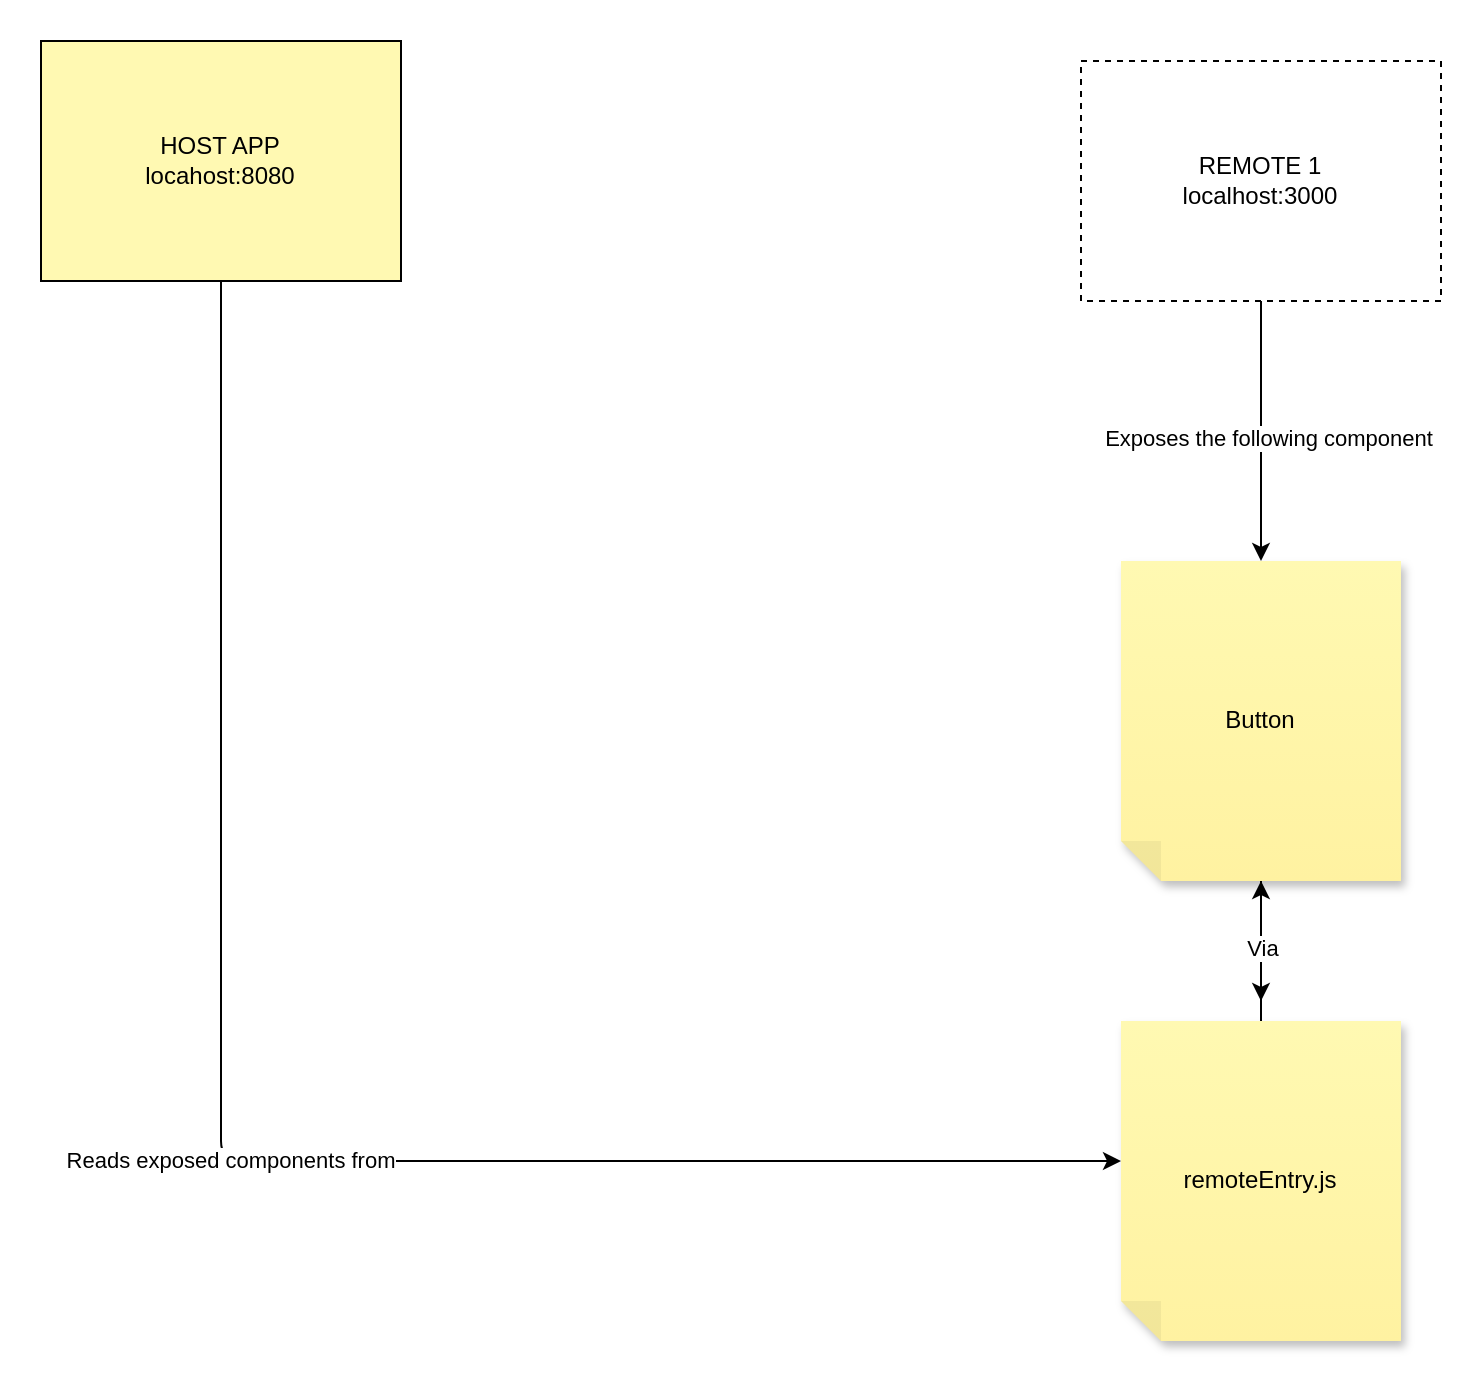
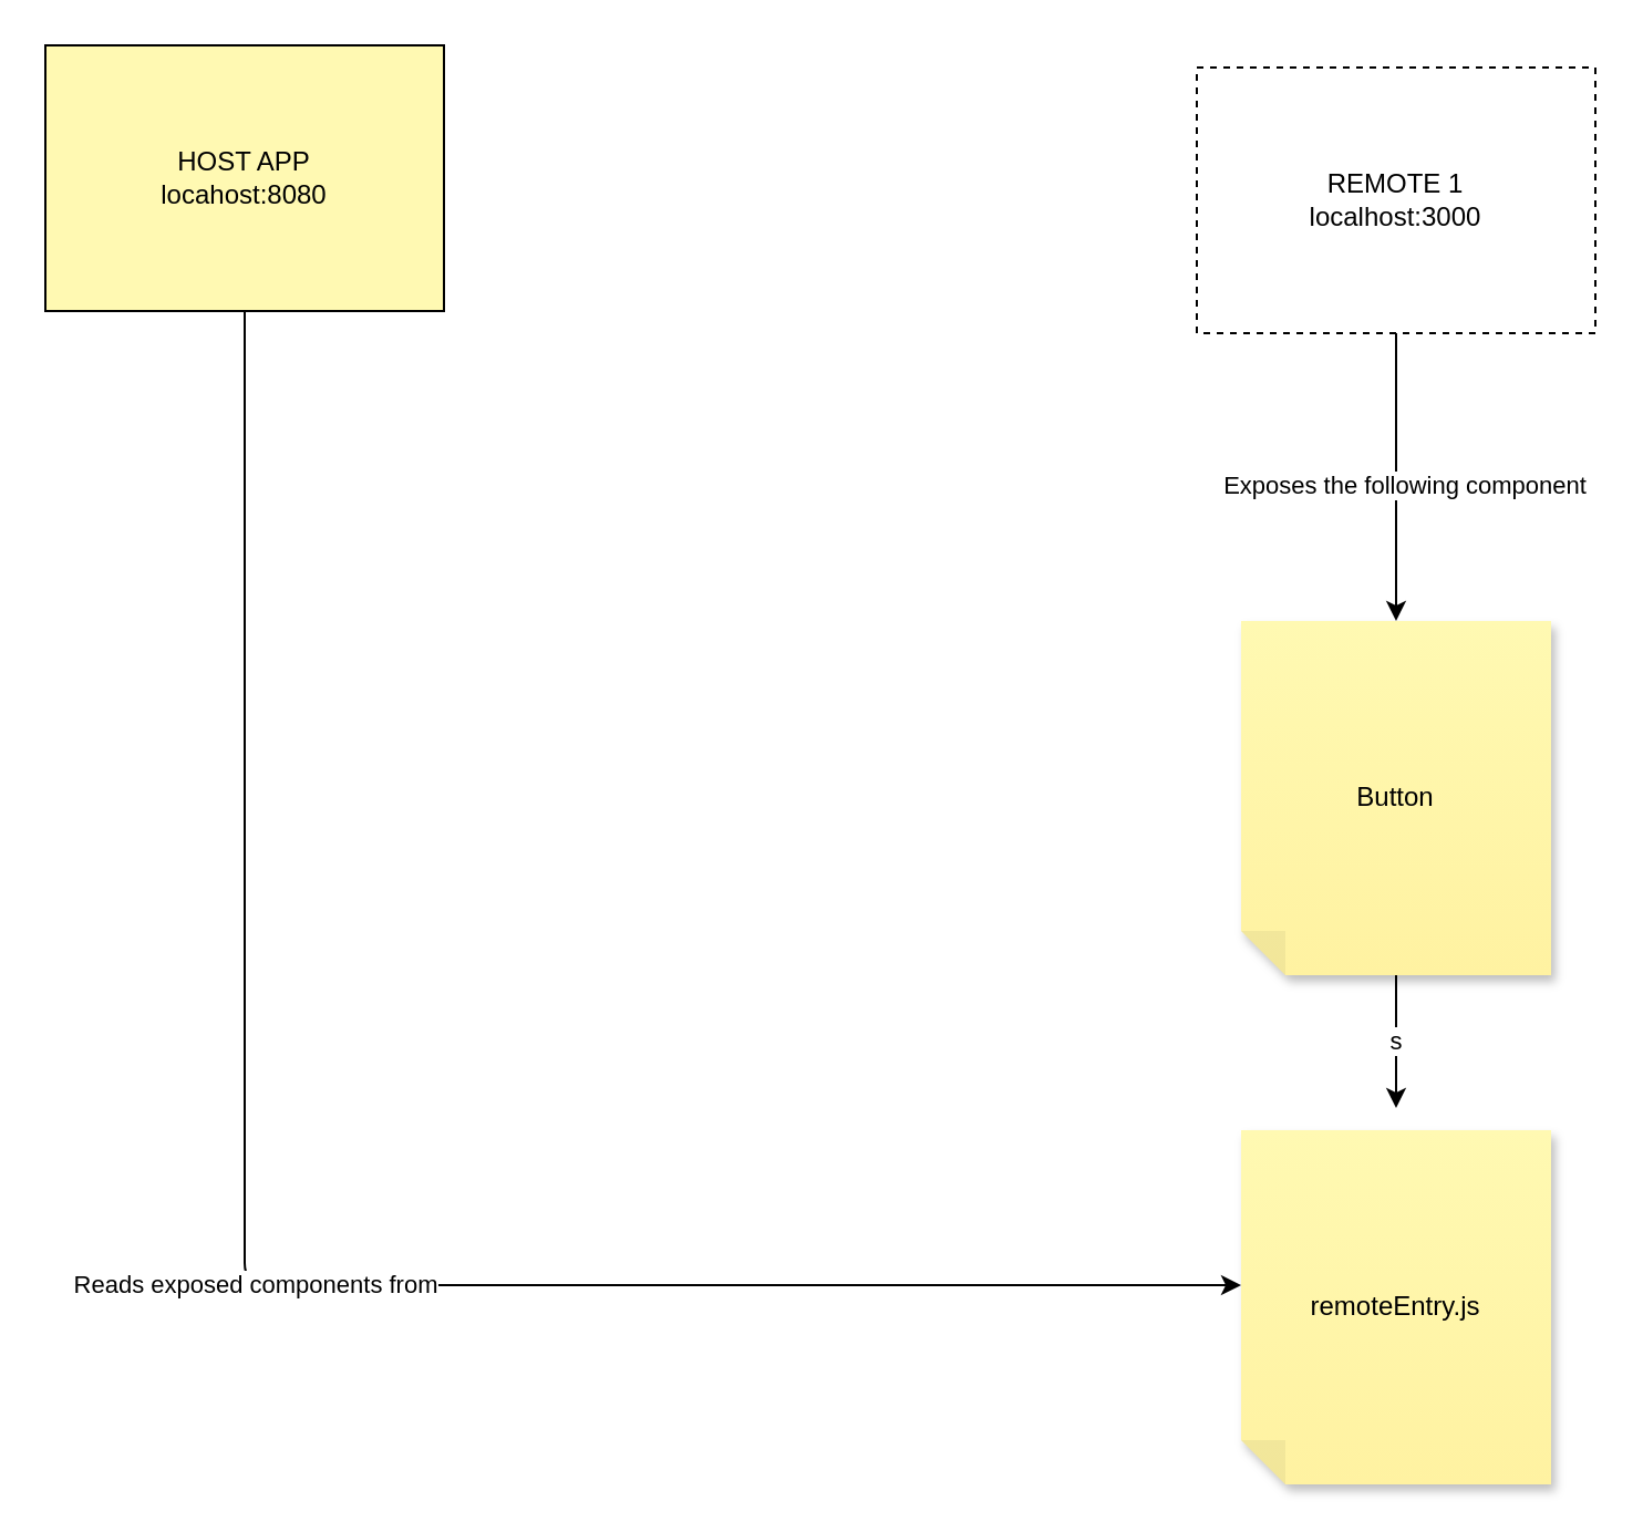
- <mxCell id="9" value="" style="edgeStyle=none;html=1;" edge="1" parent="1" source="11" target="8"><mxGeometry relative="1" as="geometry" /></mxCell>
- <mxCell id="10" value="Via" style="edgeLabel;html=1;align=center;verticalAlign=middle;resizable=0;points=[];" vertex="1" connectable="0" parent="9"><mxGeometry x="0.057" relative="1" as="geometry"><mxPoint as="offset" /></mxGeometry></mxCell>
